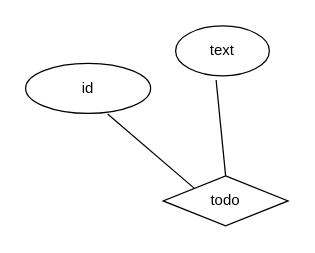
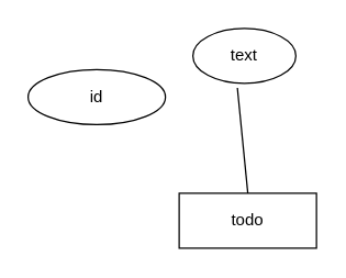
- <mxCell id="3" value="" style="endArrow=none;html=1;rounded=0;entryX=0;entryY=0;entryDx=0;entryDy=0;exitX=0.656;exitY=1.011;exitDx=0;exitDy=0;exitPerimeter=0;" edge="1" parent="1" source="4" target="2"><mxGeometry relative="1" as="geometry"><mxPoint x="60" y="60" as="sourcePoint" /><mxPoint x="160" y="20" as="targetPoint" /></mxGeometry></mxCell>
- <mxCell id="2" value="todo" style="rhombus;whiteSpace=wrap;html=1;align=center;" vertex="1" parent="1"><mxGeometry x="130" y="140" width="100" height="40" as="geometry" /></mxCell>
+ <mxCell id="2" value="todo" style="whiteSpace=wrap;html=1;align=center;" vertex="1" parent="1"><mxGeometry x="130" y="140" width="100" height="40" as="geometry" /></mxCell>
